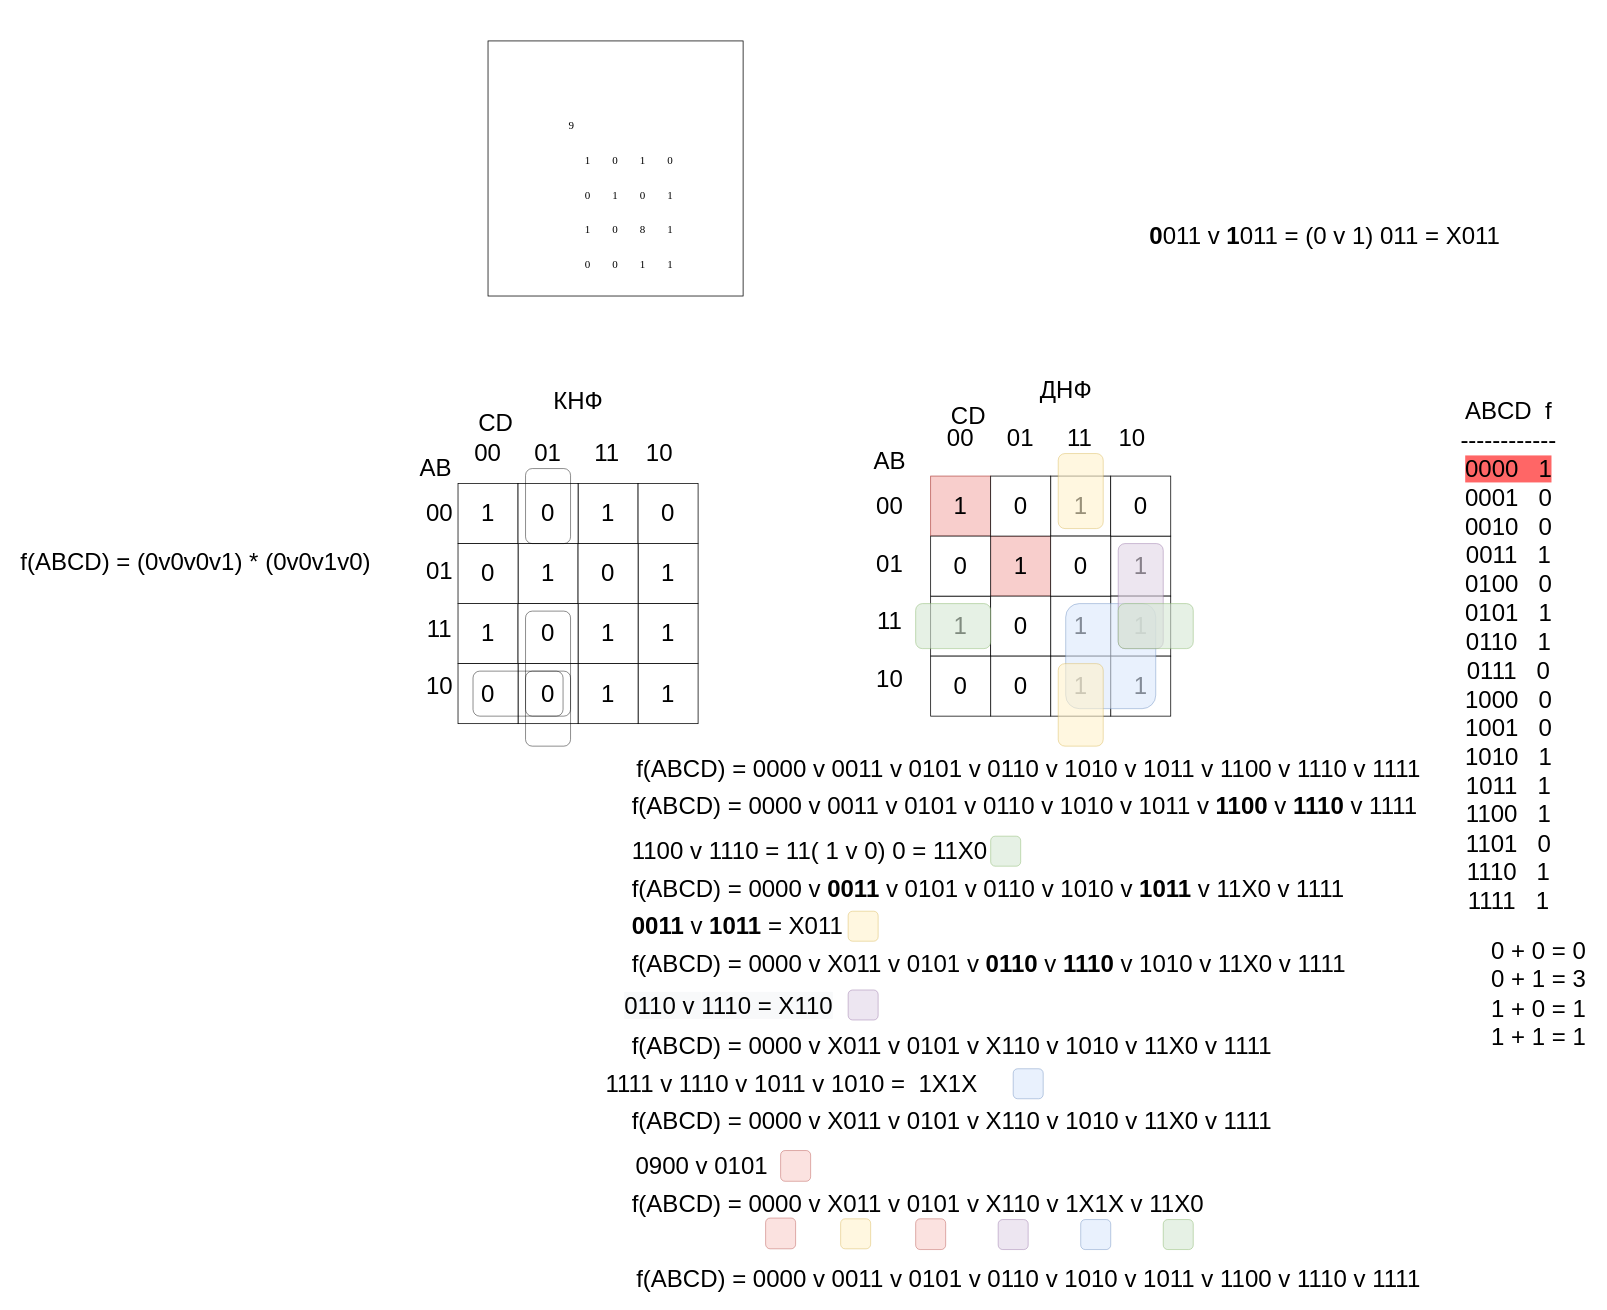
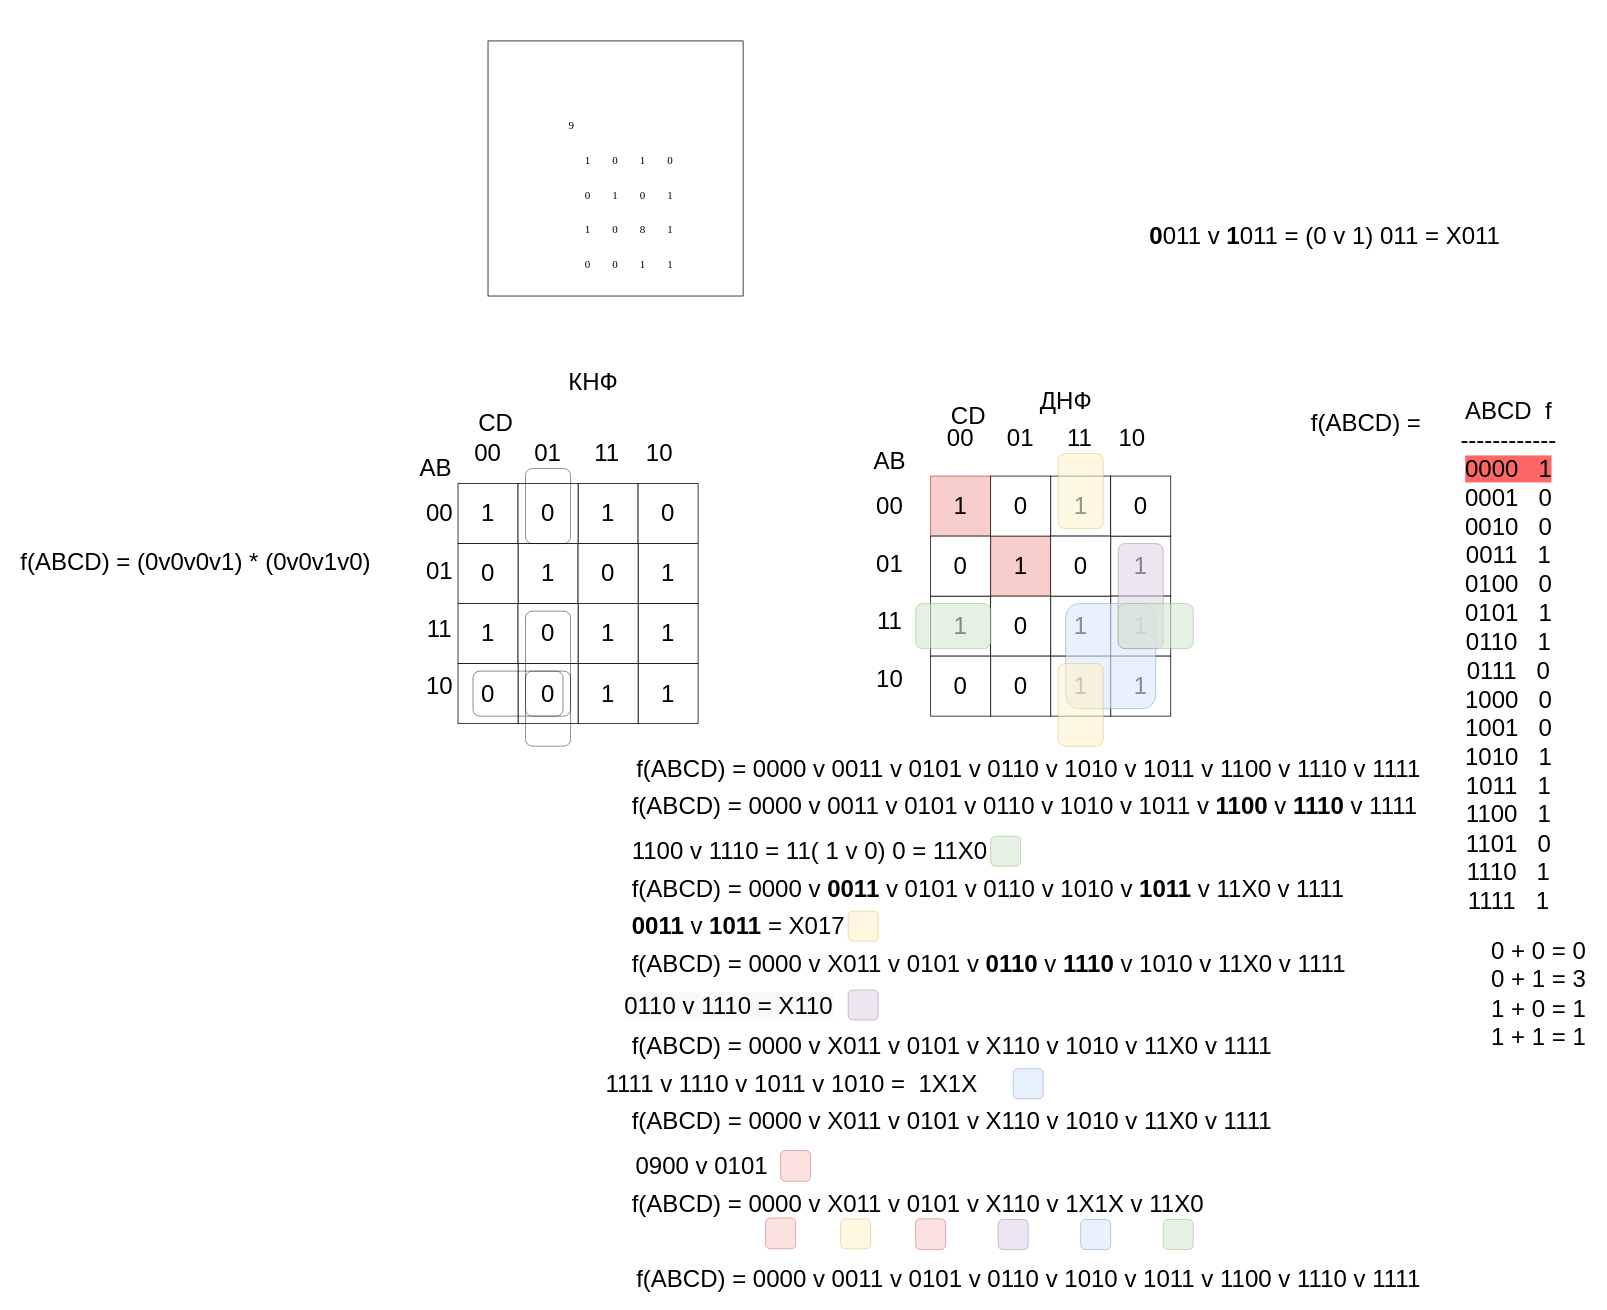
- <mxCell id="50" value="ДНФ" style="text;html=1;align=center;verticalAlign=middle;resizable=0;points=[];autosize=1;strokeColor=none;fillColor=none;fontSize=32;" vertex="1" parent="1"><mxGeometry x="1380" y="465" width="80" height="40" as="geometry" /></mxCell>
+ <mxCell id="50" value="ДНФ" style="text;html=1;align=center;verticalAlign=middle;resizable=0;points=[];autosize=1;strokeColor=none;fillColor=none;fontSize=32;" vertex="1" parent="1"><mxGeometry x="1380" y="480" width="80" height="40" as="geometry" /></mxCell>
- <mxCell id="51" value="КНФ" style="text;html=1;align=center;verticalAlign=middle;resizable=0;points=[];autosize=1;strokeColor=none;fillColor=none;fontSize=32;" vertex="1" parent="1"><mxGeometry x="730" y="480" width="80" height="40" as="geometry" /></mxCell>
+ <mxCell id="51" value="КНФ" style="text;html=1;align=center;verticalAlign=middle;resizable=0;points=[];autosize=1;strokeColor=none;fillColor=none;fontSize=32;" vertex="1" parent="1"><mxGeometry x="750" y="455" width="80" height="40" as="geometry" /></mxCell>
+ <mxCell id="23" value="f(ABCD) =" style="text;html=1;align=center;verticalAlign=middle;resizable=0;points=[];autosize=1;strokeColor=none;fillColor=none;fontSize=32;" vertex="1" parent="1"><mxGeometry x="1740" y="510" width="160" height="40" as="geometry" /></mxCell>
- <mxCell id="64" value="&lt;b&gt;0011&lt;/b&gt;&amp;nbsp;v &lt;b&gt;1011&lt;/b&gt; = X011" style="text;html=1;align=left;verticalAlign=middle;resizable=0;points=[];autosize=1;strokeColor=none;fillColor=none;fontSize=32;" vertex="1" parent="1"><mxGeometry x="840" y="1180" width="300" height="40" as="geometry" /></mxCell>
+ <mxCell id="64" value="&lt;b&gt;0011&lt;/b&gt;&amp;nbsp;v &lt;b&gt;1011&lt;/b&gt; = X017" style="text;html=1;align=left;verticalAlign=middle;resizable=0;points=[];autosize=1;strokeColor=none;fillColor=none;fontSize=32;" vertex="1" parent="1"><mxGeometry x="840" y="1180" width="300" height="40" as="geometry" /></mxCell>
